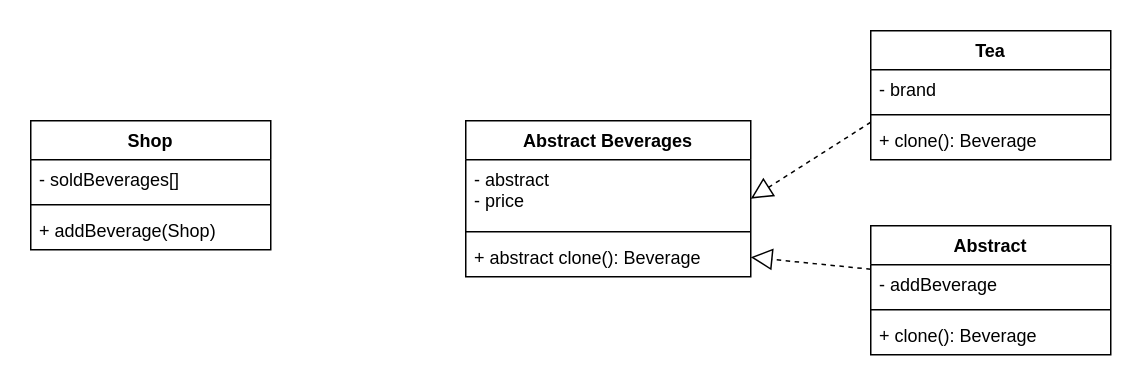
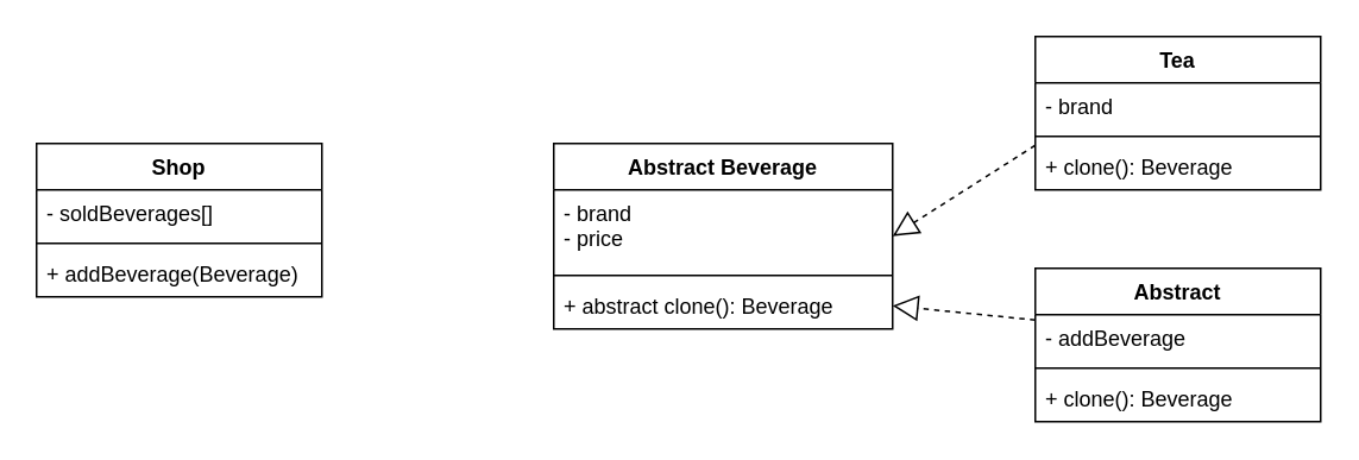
- <mxCell id="6" value="Abstract Beverages" style="swimlane;fontStyle=1;align=center;verticalAlign=top;childLayout=stackLayout;horizontal=1;startSize=26;horizontalStack=0;resizeParent=1;resizeParentMax=0;resizeLast=0;collapsible=1;marginBottom=0;whiteSpace=wrap;html=1;" vertex="1" parent="1"><mxGeometry x="310" y="80" width="190" height="104" as="geometry" /></mxCell>
+ <mxCell id="6" value="Abstract Beverage" style="swimlane;fontStyle=1;align=center;verticalAlign=top;childLayout=stackLayout;horizontal=1;startSize=26;horizontalStack=0;resizeParent=1;resizeParentMax=0;resizeLast=0;collapsible=1;marginBottom=0;whiteSpace=wrap;html=1;" vertex="1" parent="1"><mxGeometry x="310" y="80" width="190" height="104" as="geometry" /></mxCell>
- <mxCell id="7" value="- abstract&lt;div&gt;- price&lt;/div&gt;" style="text;strokeColor=none;fillColor=none;align=left;verticalAlign=top;spacingLeft=4;spacingRight=4;overflow=hidden;rotatable=0;points=[[0,0.5],[1,0.5]];portConstraint=eastwest;whiteSpace=wrap;html=1;" vertex="1" parent="6"><mxGeometry y="26" width="190" height="44" as="geometry" /></mxCell>
+ <mxCell id="7" value="- brand&lt;div&gt;- price&lt;/div&gt;" style="text;strokeColor=none;fillColor=none;align=left;verticalAlign=top;spacingLeft=4;spacingRight=4;overflow=hidden;rotatable=0;points=[[0,0.5],[1,0.5]];portConstraint=eastwest;whiteSpace=wrap;html=1;" vertex="1" parent="6"><mxGeometry y="26" width="190" height="44" as="geometry" /></mxCell>
- <mxCell id="5" value="+ addBeverage(Shop)" style="text;strokeColor=none;fillColor=none;align=left;verticalAlign=top;spacingLeft=4;spacingRight=4;overflow=hidden;rotatable=0;points=[[0,0.5],[1,0.5]];portConstraint=eastwest;whiteSpace=wrap;html=1;" vertex="1" parent="2"><mxGeometry y="60" width="160" height="26" as="geometry" /></mxCell>
+ <mxCell id="5" value="+ addBeverage(Beverage)" style="text;strokeColor=none;fillColor=none;align=left;verticalAlign=top;spacingLeft=4;spacingRight=4;overflow=hidden;rotatable=0;points=[[0,0.5],[1,0.5]];portConstraint=eastwest;whiteSpace=wrap;html=1;" vertex="1" parent="2"><mxGeometry y="60" width="160" height="26" as="geometry" /></mxCell>
